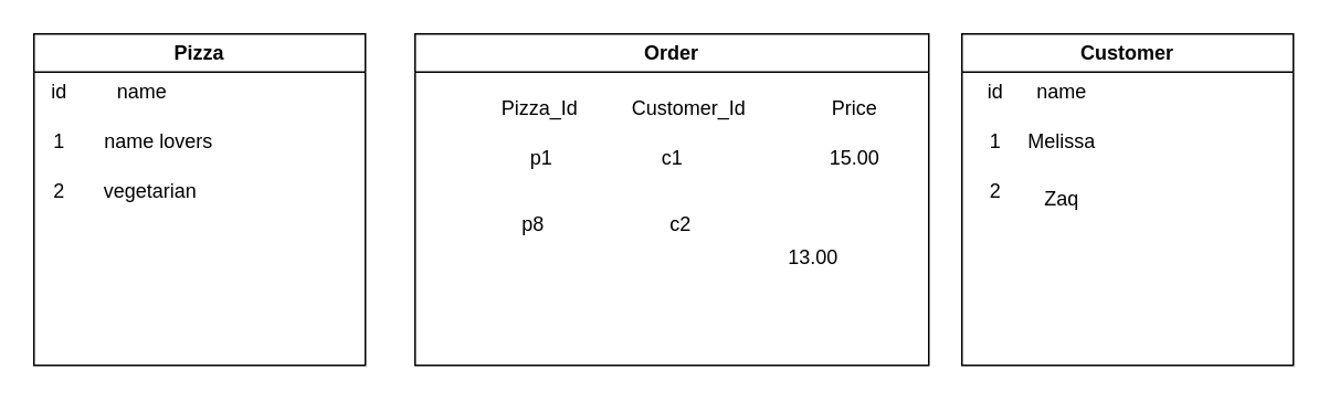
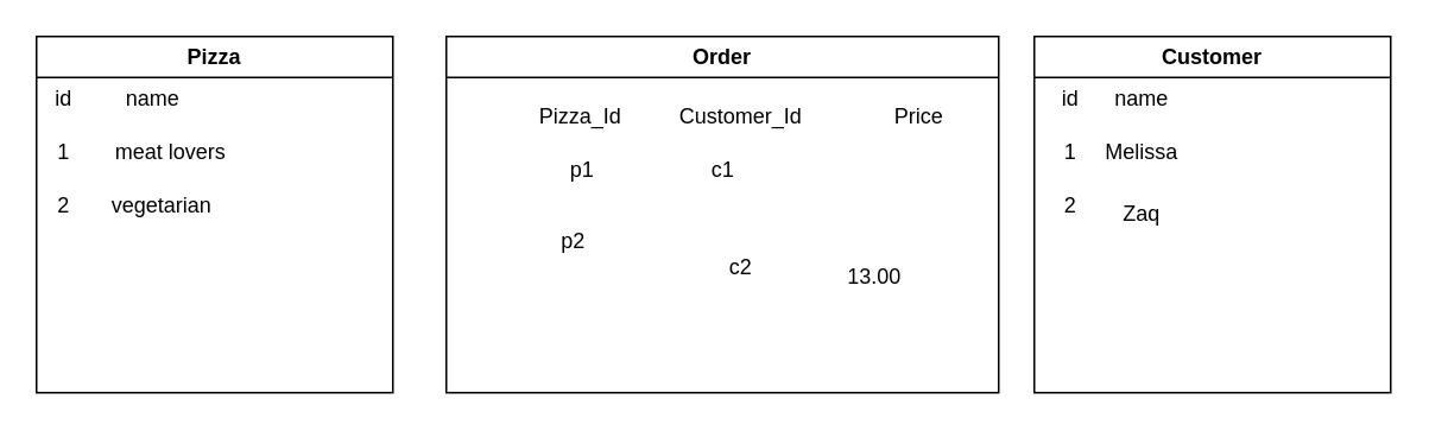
- <mxCell id="7" value="name lovers" style="text;html=1;align=center;verticalAlign=middle;resizable=0;points=[];autosize=1;strokeColor=none;fillColor=none;" vertex="1" parent="2"><mxGeometry x="30" y="50" width="90" height="30" as="geometry" /></mxCell>
+ <mxCell id="7" value="meat lovers" style="text;html=1;align=center;verticalAlign=middle;resizable=0;points=[];autosize=1;strokeColor=none;fillColor=none;" vertex="1" parent="2"><mxGeometry x="30" y="50" width="90" height="30" as="geometry" /></mxCell>
- <mxCell id="22" value="15.00" style="text;html=1;align=center;verticalAlign=middle;resizable=0;points=[];autosize=1;strokeColor=none;fillColor=none;" vertex="1" parent="16"><mxGeometry x="240" y="60" width="50" height="30" as="geometry" /></mxCell>
- <mxCell id="24" value="p8" style="text;html=1;align=center;verticalAlign=middle;resizable=0;points=[];autosize=1;strokeColor=none;fillColor=none;" vertex="1" parent="16"><mxGeometry x="51" y="100" width="40" height="30" as="geometry" /></mxCell>
+ <mxCell id="24" value="p2" style="text;html=1;align=center;verticalAlign=middle;resizable=0;points=[];autosize=1;strokeColor=none;fillColor=none;" vertex="1" parent="16"><mxGeometry x="51" y="100" width="40" height="30" as="geometry" /></mxCell>
- <mxCell id="23" value="c2" style="text;html=1;align=center;verticalAlign=middle;resizable=0;points=[];autosize=1;strokeColor=none;fillColor=none;" vertex="1" parent="16"><mxGeometry x="140" y="100" width="40" height="30" as="geometry" /></mxCell>
+ <mxCell id="23" value="c2" style="text;html=1;align=center;verticalAlign=middle;resizable=0;points=[];autosize=1;strokeColor=none;fillColor=none;" vertex="1" parent="16"><mxGeometry x="145" y="115" width="40" height="30" as="geometry" /></mxCell>
